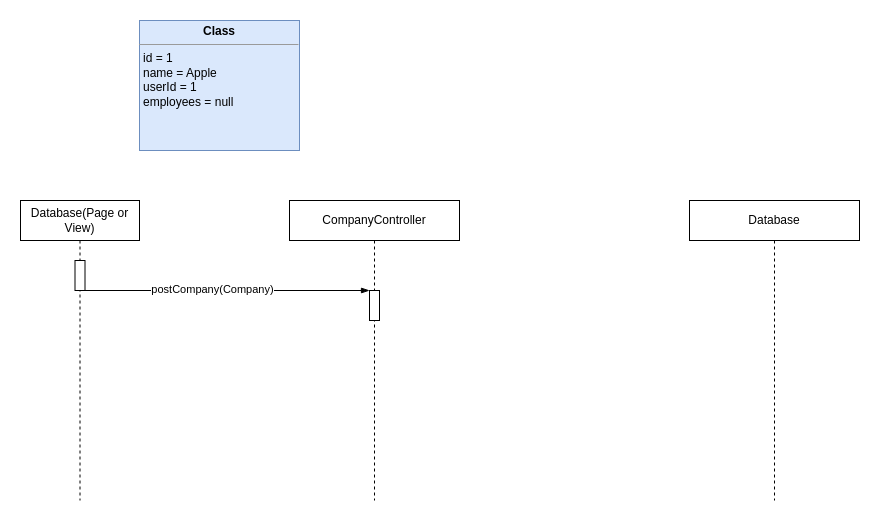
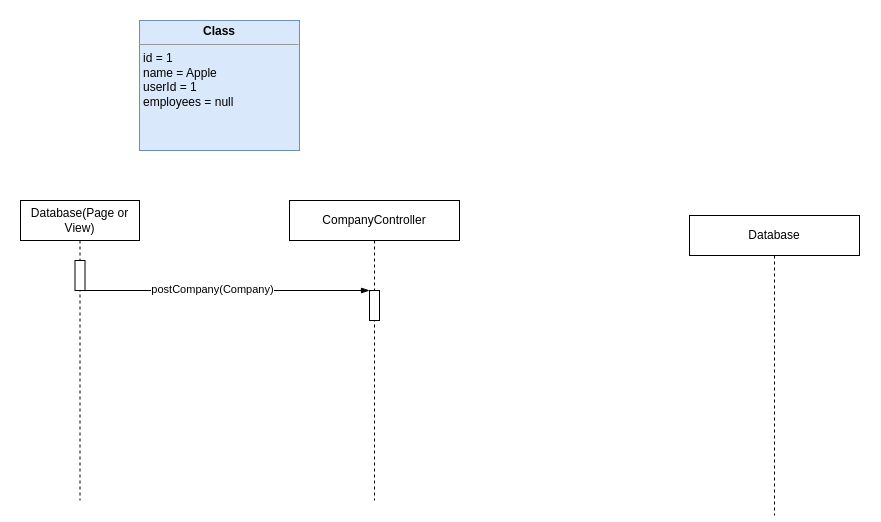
- <mxCell id="6" value="Database" style="shape=umlLifeline;perimeter=lifelinePerimeter;whiteSpace=wrap;html=1;container=1;collapsible=0;recursiveResize=0;outlineConnect=0;" vertex="1" parent="1"><mxGeometry x="689" y="200" width="170" height="300" as="geometry" /></mxCell>
+ <mxCell id="6" value="Database" style="shape=umlLifeline;perimeter=lifelinePerimeter;whiteSpace=wrap;html=1;container=1;collapsible=0;recursiveResize=0;outlineConnect=0;" vertex="1" parent="1"><mxGeometry x="689" y="215" width="170" height="300" as="geometry" /></mxCell>
